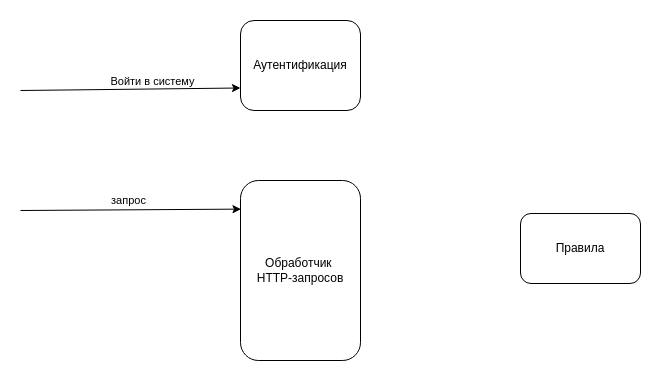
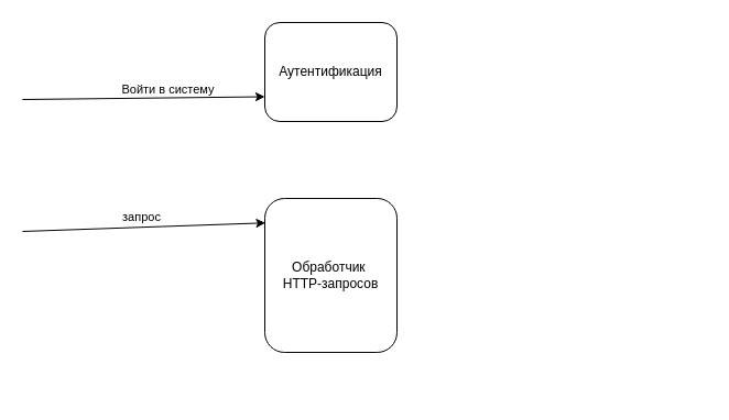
- <mxCell id="6" value="Правила" style="rounded=1;whiteSpace=wrap;html=1;" vertex="1" parent="1"><mxGeometry x="520" y="213" width="120" height="70" as="geometry" /></mxCell>
- <mxCell id="3" value="Обработчик&amp;nbsp;&lt;div&gt;HTTP-запросов&lt;/div&gt;" style="rounded=1;whiteSpace=wrap;html=1;" vertex="1" parent="1"><mxGeometry x="240" y="180" width="120" height="180" as="geometry" /></mxCell>
+ <mxCell id="3" value="Обработчик&amp;nbsp;&lt;div&gt;HTTP-запросов&lt;/div&gt;" style="rounded=1;whiteSpace=wrap;html=1;" vertex="1" parent="1"><mxGeometry x="240" y="180" width="120" height="140" as="geometry" /></mxCell>
